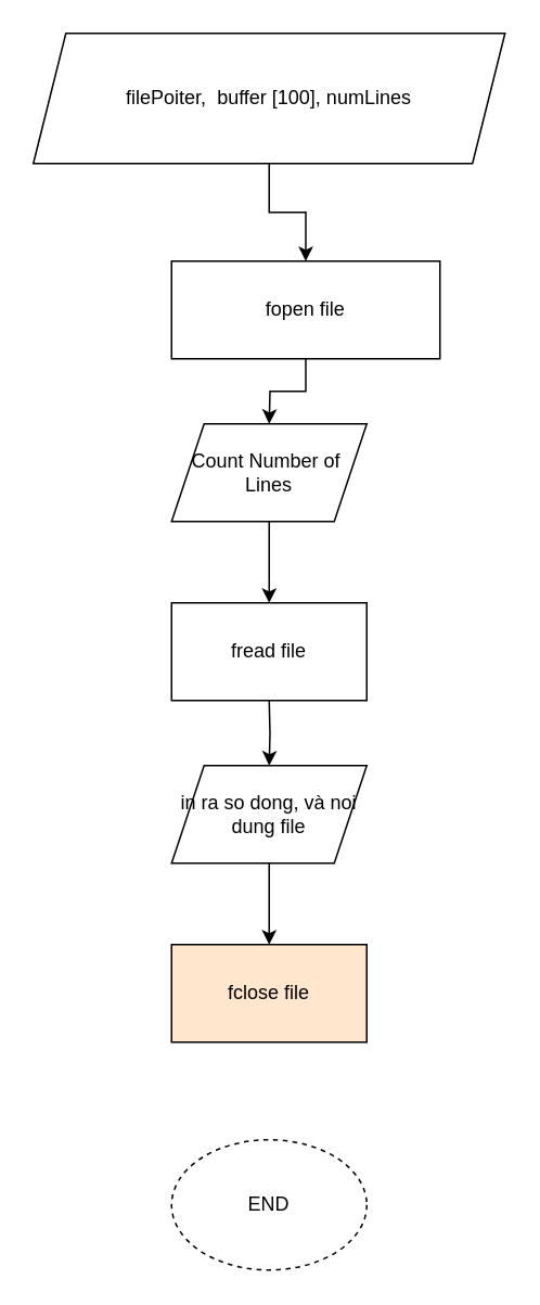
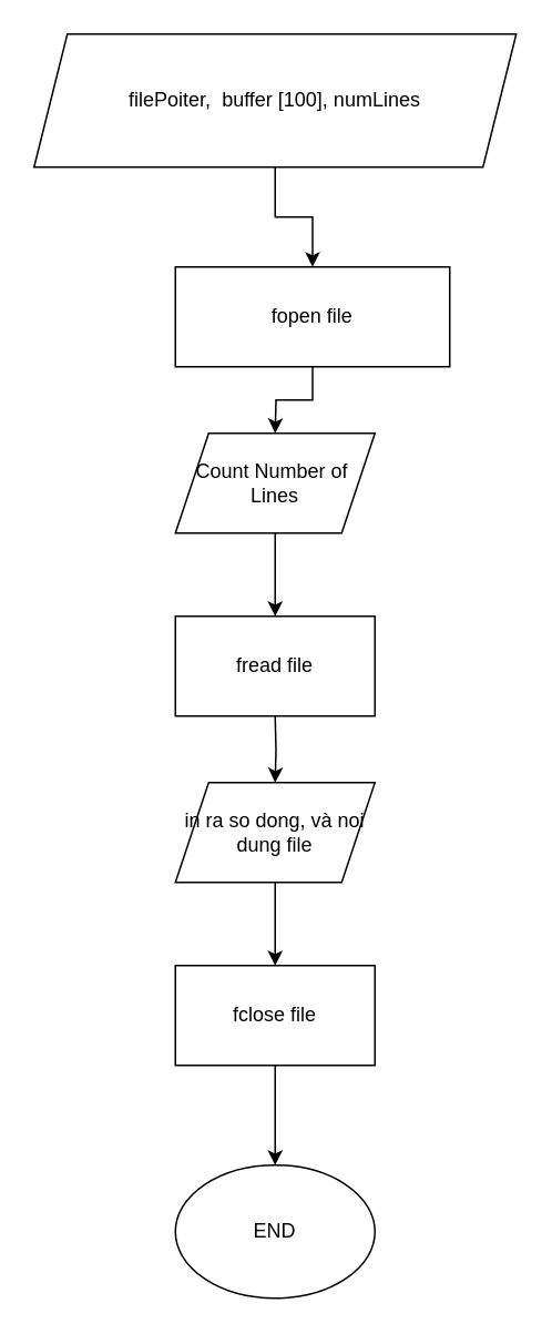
- <mxCell id="14" value="fclose file" style="rounded=0;whiteSpace=wrap;html=1;fillColor=#ffe6cc;" vertex="1" parent="1"><mxGeometry x="105" y="580" width="120" height="60" as="geometry" /></mxCell>
+ <mxCell id="14" value="fclose file" style="rounded=0;whiteSpace=wrap;html=1;" vertex="1" parent="1"><mxGeometry x="105" y="580" width="120" height="60" as="geometry" /></mxCell>
+ <mxCell id="13" style="edgeStyle=orthogonalEdgeStyle;rounded=0;orthogonalLoop=1;jettySize=auto;html=1;exitX=0.5;exitY=1;exitDx=0;exitDy=0;entryX=0.5;entryY=0;entryDx=0;entryDy=0;" edge="1" parent="1" source="14" target="7"><mxGeometry relative="1" as="geometry" /></mxCell>
- <mxCell id="7" value="END" style="ellipse;whiteSpace=wrap;html=1;dashed=1;" parent="1" vertex="1"><mxGeometry x="105" y="700" width="120" height="80" as="geometry" /></mxCell>
+ <mxCell id="7" value="END" style="ellipse;whiteSpace=wrap;html=1;" parent="1" vertex="1"><mxGeometry x="105" y="700" width="120" height="80" as="geometry" /></mxCell>
